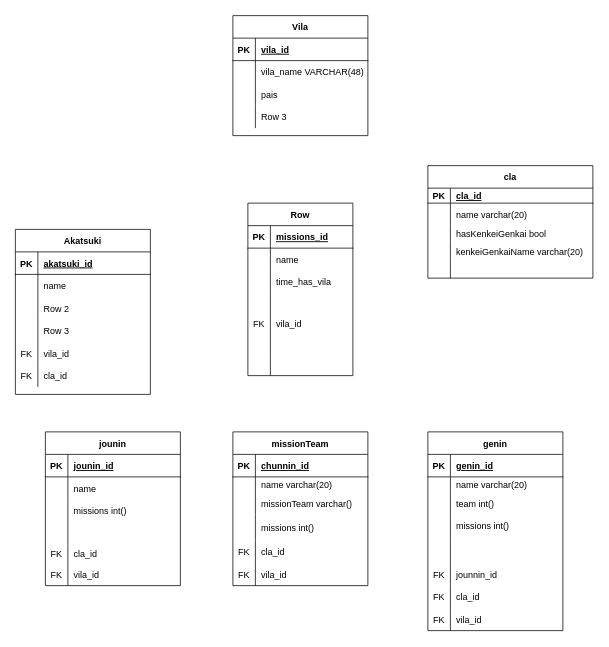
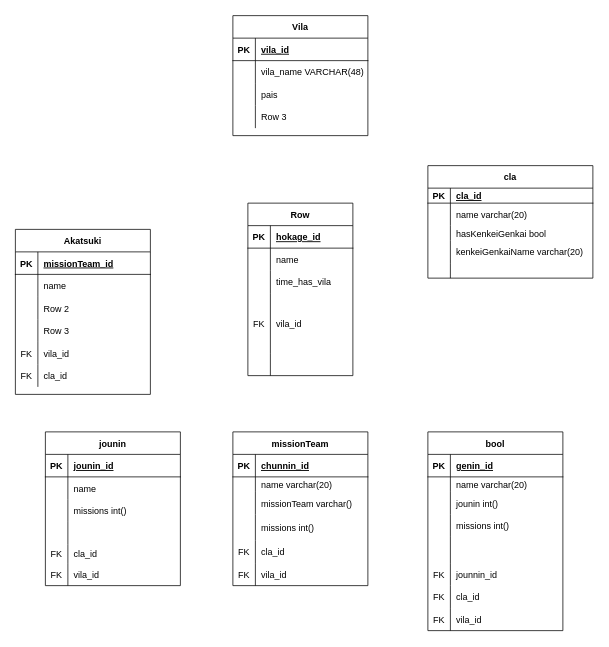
- <mxCell id="5" value="missions_id" style="shape=partialRectangle;connectable=0;fillColor=none;top=0;left=0;bottom=0;right=0;align=left;spacingLeft=6;fontStyle=5;overflow=hidden;" vertex="1" parent="3"><mxGeometry x="30" width="110" height="30" as="geometry"><mxRectangle width="110" height="30" as="alternateBounds" /></mxGeometry></mxCell>
+ <mxCell id="5" value="hokage_id" style="shape=partialRectangle;connectable=0;fillColor=none;top=0;left=0;bottom=0;right=0;align=left;spacingLeft=6;fontStyle=5;overflow=hidden;" vertex="1" parent="3"><mxGeometry x="30" width="110" height="30" as="geometry"><mxRectangle width="110" height="30" as="alternateBounds" /></mxGeometry></mxCell>
- <mxCell id="113" value="akatsuki_id" style="shape=partialRectangle;connectable=0;fillColor=none;top=0;left=0;bottom=0;right=0;align=left;spacingLeft=6;fontStyle=5;overflow=hidden;" vertex="1" parent="111"><mxGeometry x="30" width="150" height="30" as="geometry"><mxRectangle width="150" height="30" as="alternateBounds" /></mxGeometry></mxCell>
+ <mxCell id="113" value="missionTeam_id" style="shape=partialRectangle;connectable=0;fillColor=none;top=0;left=0;bottom=0;right=0;align=left;spacingLeft=6;fontStyle=5;overflow=hidden;" vertex="1" parent="111"><mxGeometry x="30" width="150" height="30" as="geometry"><mxRectangle width="150" height="30" as="alternateBounds" /></mxGeometry></mxCell>
- <mxCell id="85" value="genin" style="shape=table;startSize=30;container=1;collapsible=1;childLayout=tableLayout;fixedRows=1;rowLines=0;fontStyle=1;align=center;resizeLast=1;" vertex="1" parent="1"><mxGeometry x="570" y="575" width="180" height="265" as="geometry" /></mxCell>
+ <mxCell id="85" value="bool" style="shape=table;startSize=30;container=1;collapsible=1;childLayout=tableLayout;fixedRows=1;rowLines=0;fontStyle=1;align=center;resizeLast=1;" vertex="1" parent="1"><mxGeometry x="570" y="575" width="180" height="265" as="geometry" /></mxCell>
- <mxCell id="94" value="team int()" style="shape=partialRectangle;connectable=0;fillColor=none;top=0;left=0;bottom=0;right=0;align=left;spacingLeft=6;overflow=hidden;" vertex="1" parent="92"><mxGeometry x="30" width="150" height="30" as="geometry"><mxRectangle width="150" height="30" as="alternateBounds" /></mxGeometry></mxCell>
+ <mxCell id="94" value="jounin int()" style="shape=partialRectangle;connectable=0;fillColor=none;top=0;left=0;bottom=0;right=0;align=left;spacingLeft=6;overflow=hidden;" vertex="1" parent="92"><mxGeometry x="30" width="150" height="30" as="geometry"><mxRectangle width="150" height="30" as="alternateBounds" /></mxGeometry></mxCell>
